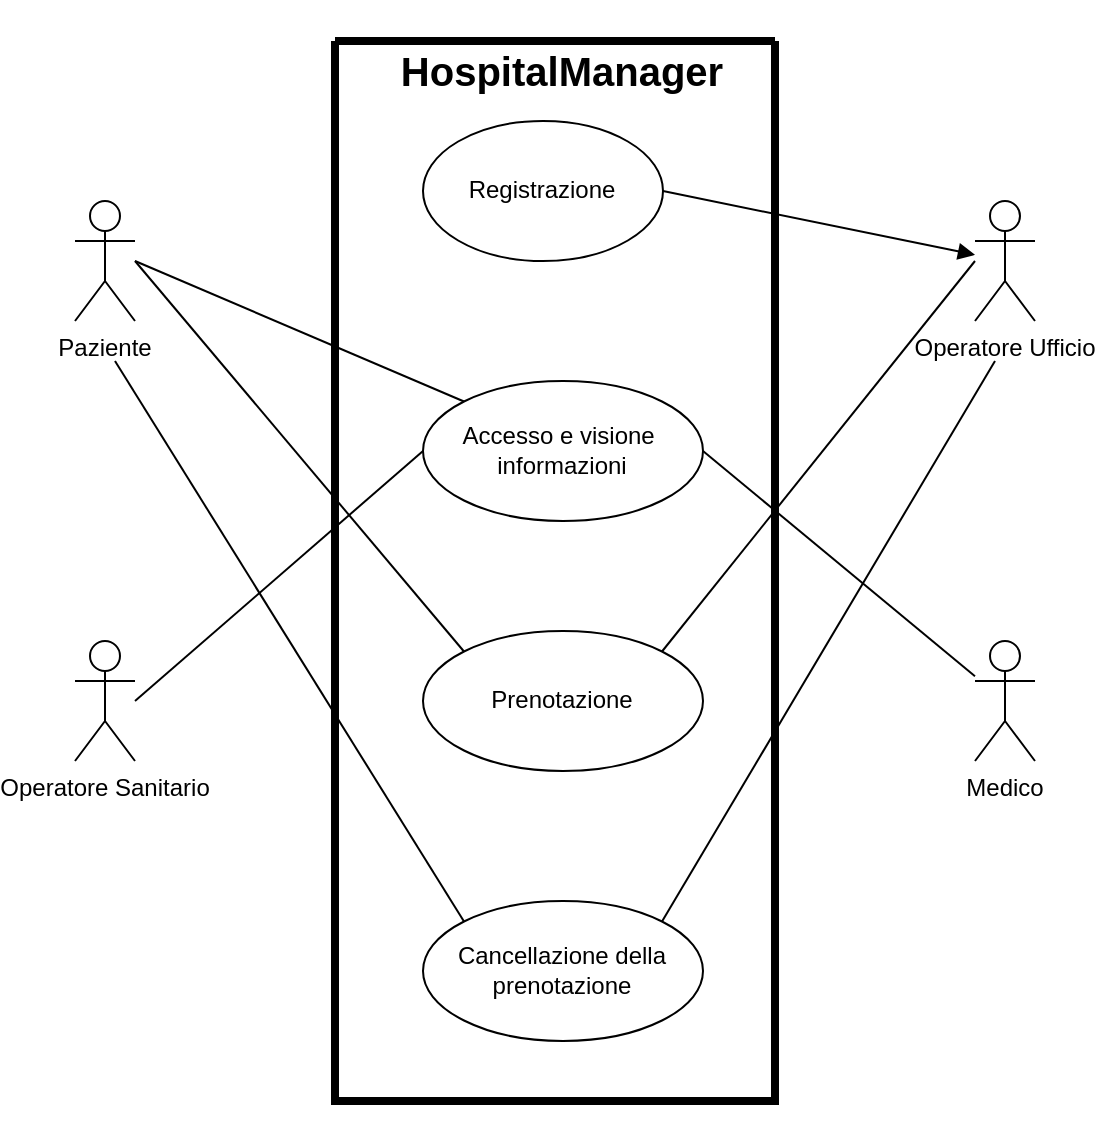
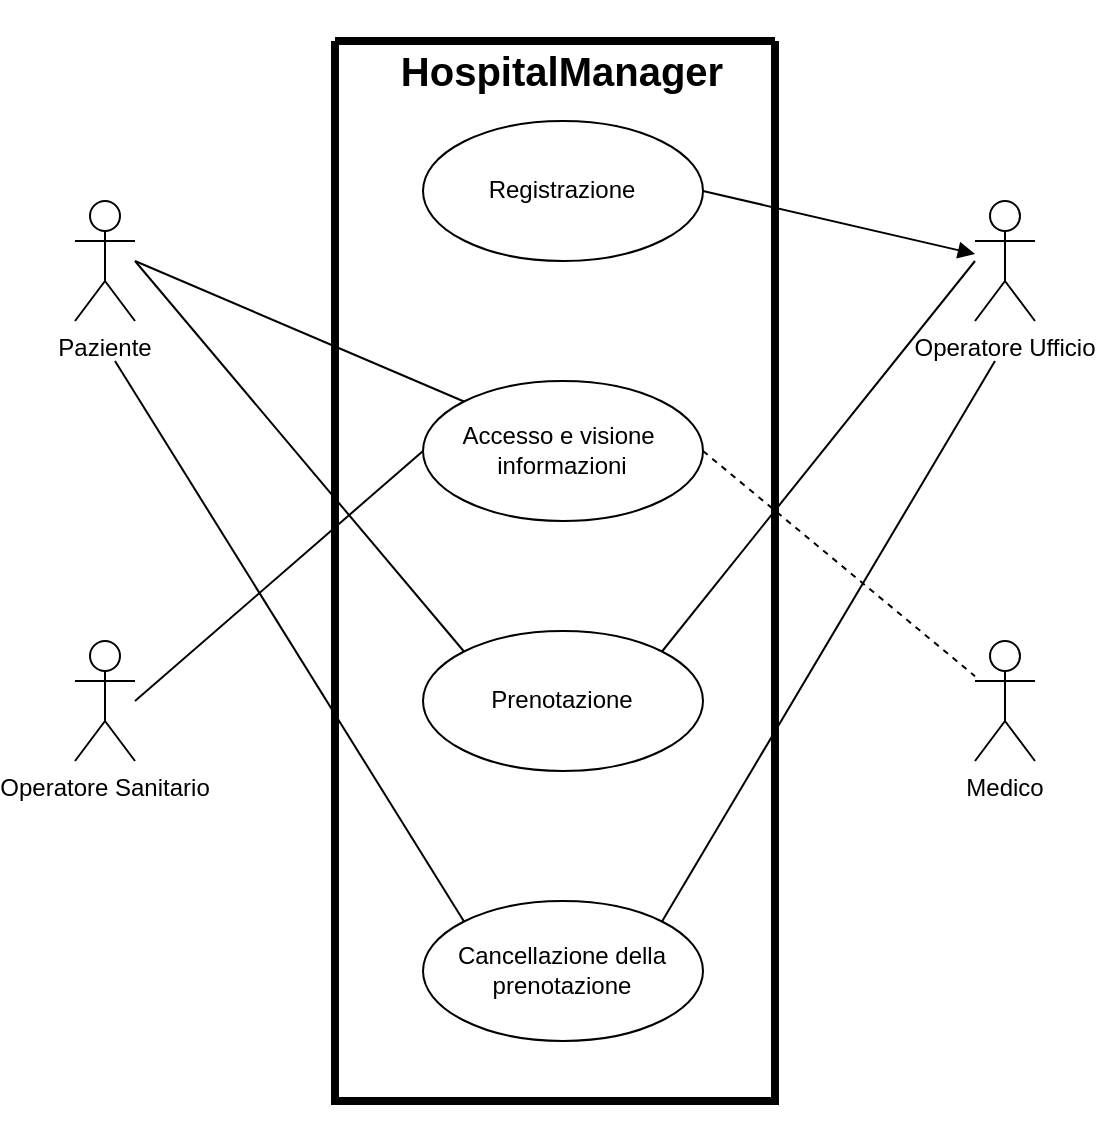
- <mxCell id="6" value="Registrazione" style="ellipse;whiteSpace=wrap;html=1;" vertex="1" parent="1"><mxGeometry x="194" y="60" width="120" height="70" as="geometry" /></mxCell>
+ <mxCell id="6" value="Registrazione" style="ellipse;whiteSpace=wrap;html=1;" vertex="1" parent="1"><mxGeometry x="194" y="60" width="140" height="70" as="geometry" /></mxCell>
- <mxCell id="10" value="" style="endArrow=none;html=1;rounded=0;exitX=1;exitY=0.5;exitDx=0;exitDy=0;" edge="1" parent="1" source="19" target="5"><mxGeometry width="50" height="50" relative="1" as="geometry"><mxPoint x="210" y="310" as="sourcePoint" /><mxPoint x="260" y="260" as="targetPoint" /></mxGeometry></mxCell>
+ <mxCell id="10" value="" style="endArrow=none;html=1;rounded=0;exitX=1;exitY=0.5;exitDx=0;exitDy=0;dashed=1;" edge="1" parent="1" source="19" target="5"><mxGeometry width="50" height="50" relative="1" as="geometry"><mxPoint x="210" y="310" as="sourcePoint" /><mxPoint x="260" y="260" as="targetPoint" /></mxGeometry></mxCell>
